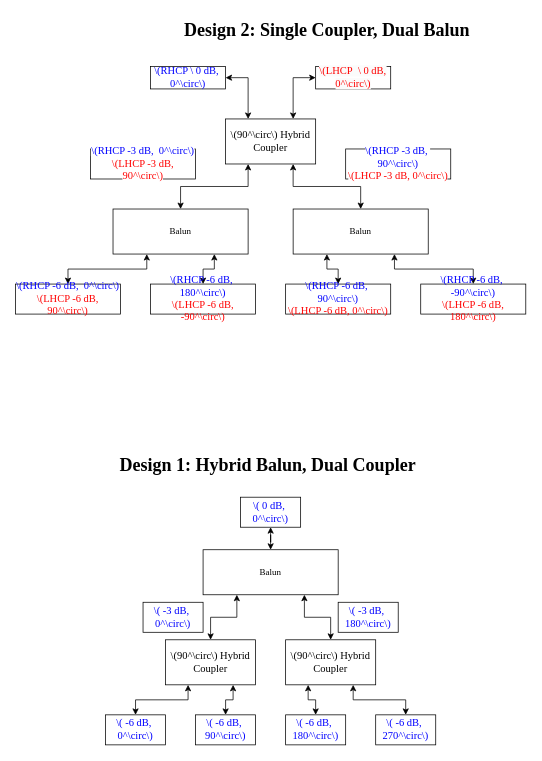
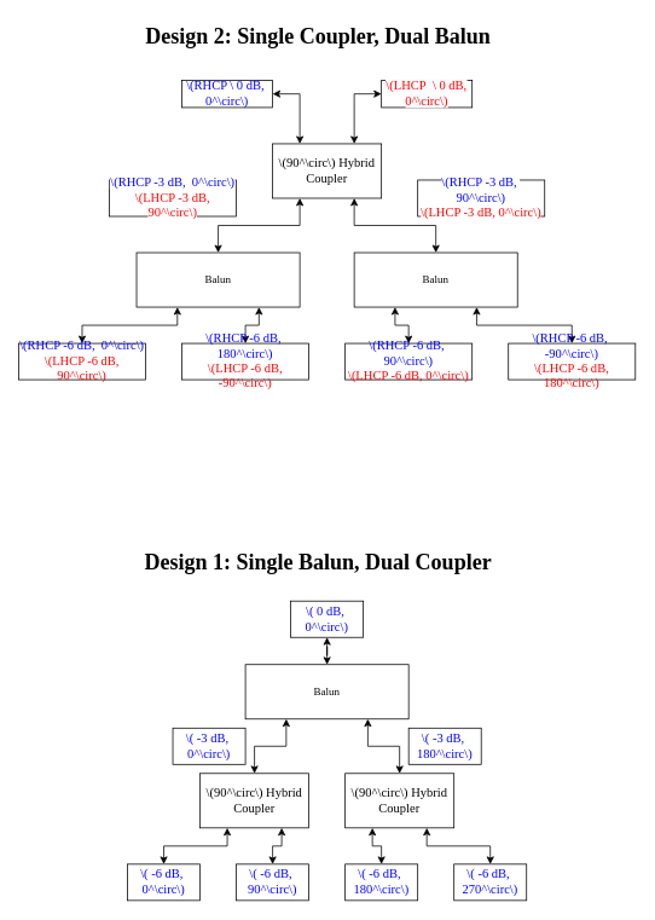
- <mxCell id="39" value="&lt;h1&gt;Design 2: Single Coupler, Dual Balun&lt;/h1&gt;" style="text;html=1;strokeColor=none;fillColor=none;spacing=5;spacingTop=-20;whiteSpace=wrap;overflow=hidden;rounded=0;labelBackgroundColor=none;fontFamily=Times New Roman;fontColor=#000000;" parent="1" vertex="1"><mxGeometry x="239.5" y="20" width="411" height="50" as="geometry" /></mxCell>
+ <mxCell id="39" value="&lt;h1&gt;Design 2: Single Coupler, Dual Balun&lt;/h1&gt;" style="text;html=1;strokeColor=none;fillColor=none;spacing=5;spacingTop=-20;whiteSpace=wrap;overflow=hidden;rounded=0;labelBackgroundColor=none;fontFamily=Times New Roman;fontColor=#000000;" parent="1" vertex="1"><mxGeometry x="154.5" y="20" width="411" height="50" as="geometry" /></mxCell>
- <mxCell id="38" value="&lt;h1&gt;Design 1: Hybrid Balun, Dual Coupler&lt;/h1&gt;" style="text;html=1;strokeColor=none;fillColor=none;spacing=5;spacingTop=-20;whiteSpace=wrap;overflow=hidden;rounded=0;labelBackgroundColor=none;fontFamily=Times New Roman;fontColor=#000000;" parent="1" vertex="1"><mxGeometry x="154" y="600" width="411" height="50" as="geometry" /></mxCell>
+ <mxCell id="38" value="&lt;h1&gt;Design 1: Single Balun, Dual Coupler&lt;/h1&gt;" style="text;html=1;strokeColor=none;fillColor=none;spacing=5;spacingTop=-20;whiteSpace=wrap;overflow=hidden;rounded=0;labelBackgroundColor=none;fontFamily=Times New Roman;fontColor=#000000;" parent="1" vertex="1"><mxGeometry x="154" y="600" width="411" height="50" as="geometry" /></mxCell>
